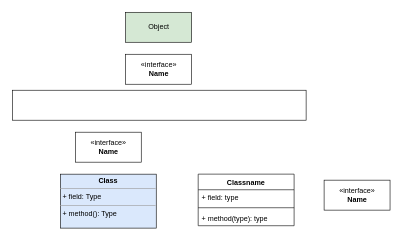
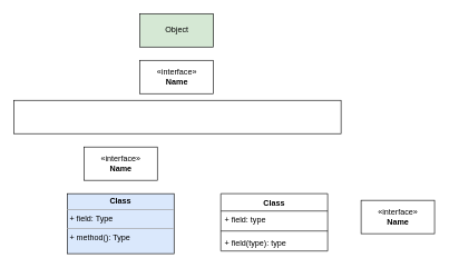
- <mxCell id="3" value="Classname" style="swimlane;fontStyle=1;align=center;verticalAlign=top;childLayout=stackLayout;horizontal=1;startSize=26;horizontalStack=0;resizeParent=1;resizeParentMax=0;resizeLast=0;collapsible=1;marginBottom=0;" vertex="1" parent="1"><mxGeometry x="330" y="290" width="160" height="86" as="geometry" /></mxCell>
+ <mxCell id="3" value="Class" style="swimlane;fontStyle=1;align=center;verticalAlign=top;childLayout=stackLayout;horizontal=1;startSize=26;horizontalStack=0;resizeParent=1;resizeParentMax=0;resizeLast=0;collapsible=1;marginBottom=0;" vertex="1" parent="1"><mxGeometry x="330" y="290" width="160" height="86" as="geometry" /></mxCell>
- <mxCell id="6" value="+ method(type): type" style="text;strokeColor=none;fillColor=none;align=left;verticalAlign=top;spacingLeft=4;spacingRight=4;overflow=hidden;rotatable=0;points=[[0,0.5],[1,0.5]];portConstraint=eastwest;" vertex="1" parent="3"><mxGeometry y="60" width="160" height="26" as="geometry" /></mxCell>
+ <mxCell id="6" value="+ field(type): type" style="text;strokeColor=none;fillColor=none;align=left;verticalAlign=top;spacingLeft=4;spacingRight=4;overflow=hidden;rotatable=0;points=[[0,0.5],[1,0.5]];portConstraint=eastwest;" vertex="1" parent="3"><mxGeometry y="60" width="160" height="26" as="geometry" /></mxCell>
